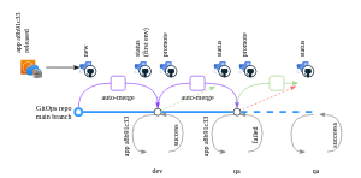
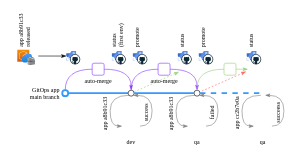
- <mxCell id="46" value="app a8b91c33&lt;br&gt;released" style="text;html=1;align=left;verticalAlign=middle;resizable=0;points=[];autosize=1;strokeColor=none;fillColor=none;fontFamily=Garamond;fontColor=default;horizontal=0;fontSize=10;" parent="1" vertex="1"><mxGeometry x="10.16" y="15" width="40" height="60" as="geometry" /></mxCell>
+ <mxCell id="46" value="app a8b91c33&lt;br&gt;released" style="text;html=1;align=left;verticalAlign=middle;resizable=0;points=[];autosize=1;strokeColor=none;fillColor=none;fontFamily=Garamond;fontColor=default;horizontal=0;fontSize=10;" parent="1" vertex="1"><mxGeometry x="20.16" y="20" width="40" height="60" as="geometry" /></mxCell>
- <mxCell id="34" value="&lt;div&gt;new&lt;br&gt;&lt;/div&gt;" style="text;html=1;align=left;verticalAlign=middle;resizable=0;points=[];autosize=1;strokeColor=none;fillColor=none;fontFamily=Garamond;fontColor=default;horizontal=0;fontSize=10;" parent="1" vertex="1"><mxGeometry x="103" y="51" width="30" height="30" as="geometry" /></mxCell>
- <mxCell id="33" value="GitOps repo&lt;br style=&quot;font-size: 10px;&quot;&gt;main branch" style="text;html=1;align=right;verticalAlign=middle;resizable=0;points=[];autosize=1;strokeColor=none;fillColor=none;fontColor=default;fontFamily=Garamond;fontSize=10;" parent="1" vertex="1"><mxGeometry x="20" y="140" width="80" height="30" as="geometry" /></mxCell>
+ <mxCell id="33" value="GitOps app&lt;br style=&quot;font-size: 10px;&quot;&gt;main branch" style="text;html=1;align=right;verticalAlign=middle;resizable=0;points=[];autosize=1;strokeColor=none;fillColor=none;fontColor=default;fontFamily=Garamond;fontSize=10;" parent="1" vertex="1"><mxGeometry x="20" y="140" width="80" height="30" as="geometry" /></mxCell>
+ <mxCell id="62" value="&lt;div&gt;&lt;/div&gt;&lt;span style=&quot;text-align: left&quot;&gt;&lt;div style=&quot;text-align: center&quot;&gt;&lt;/div&gt;&lt;/span&gt;&amp;nbsp;app cc2b7e0a" style="text;html=1;align=center;verticalAlign=middle;resizable=0;points=[];autosize=1;strokeColor=none;fillColor=none;fontFamily=Garamond;fontColor=default;horizontal=0;fontSize=10;" vertex="1" parent="1"><mxGeometry x="380" y="160" width="30" height="60" as="geometry" /></mxCell>
